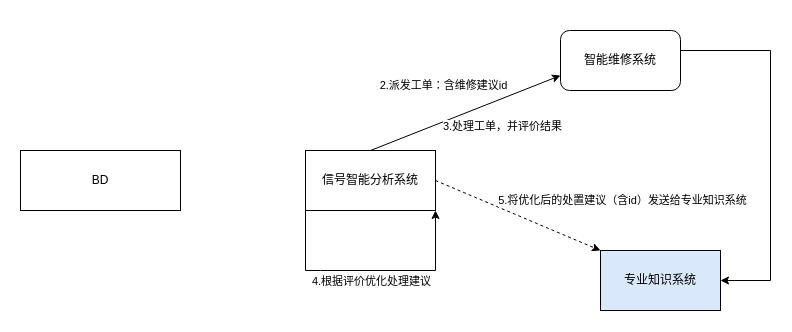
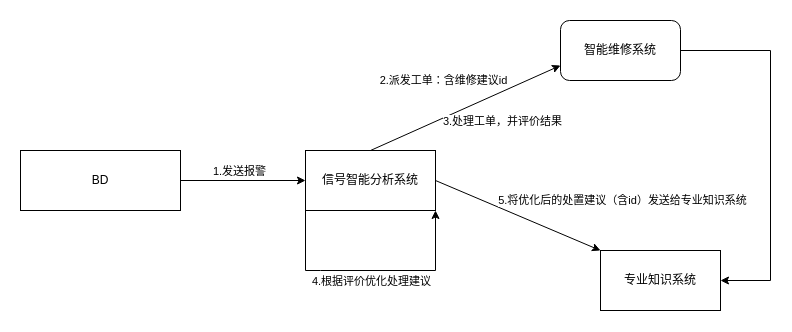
- <mxCell id="12" value="智能维修系统" style="rounded=1;whiteSpace=wrap;html=1;" vertex="1" parent="1"><mxGeometry x="560" y="30" width="120" height="60" as="geometry" /></mxCell>
+ <mxCell id="12" value="智能维修系统" style="rounded=1;whiteSpace=wrap;html=1;" vertex="1" parent="1"><mxGeometry x="560" y="20" width="120" height="60" as="geometry" /></mxCell>
+ <mxCell id="2" style="edgeStyle=orthogonalEdgeStyle;rounded=0;orthogonalLoop=1;jettySize=auto;html=1;exitX=1;exitY=0.5;exitDx=0;exitDy=0;" edge="1" parent="1" source="4" target="10"><mxGeometry relative="1" as="geometry" /></mxCell>
+ <mxCell id="3" value="1.发送报警" style="edgeLabel;html=1;align=center;verticalAlign=middle;resizable=0;points=[];" vertex="1" connectable="0" parent="2"><mxGeometry x="-0.08" y="-3" relative="1" as="geometry"><mxPoint y="-13" as="offset" /></mxGeometry></mxCell>
- <mxCell id="8" style="rounded=0;orthogonalLoop=1;jettySize=auto;html=1;exitX=1;exitY=0.5;exitDx=0;exitDy=0;entryX=0;entryY=0;entryDx=0;entryDy=0;dashed=1;" edge="1" parent="1" source="10" target="13"><mxGeometry relative="1" as="geometry" /></mxCell>
+ <mxCell id="8" style="rounded=0;orthogonalLoop=1;jettySize=auto;html=1;exitX=1;exitY=0.5;exitDx=0;exitDy=0;entryX=0;entryY=0;entryDx=0;entryDy=0;" edge="1" parent="1" source="10" target="13"><mxGeometry relative="1" as="geometry" /></mxCell>
- <mxCell id="13" value="专业知识系统" style="rounded=0;whiteSpace=wrap;html=1;fillColor=#dae8fc;" vertex="1" parent="1"><mxGeometry x="600" y="250" width="120" height="60" as="geometry" /></mxCell>
+ <mxCell id="13" value="专业知识系统" style="rounded=0;whiteSpace=wrap;html=1;" vertex="1" parent="1"><mxGeometry x="600" y="250" width="120" height="60" as="geometry" /></mxCell>
